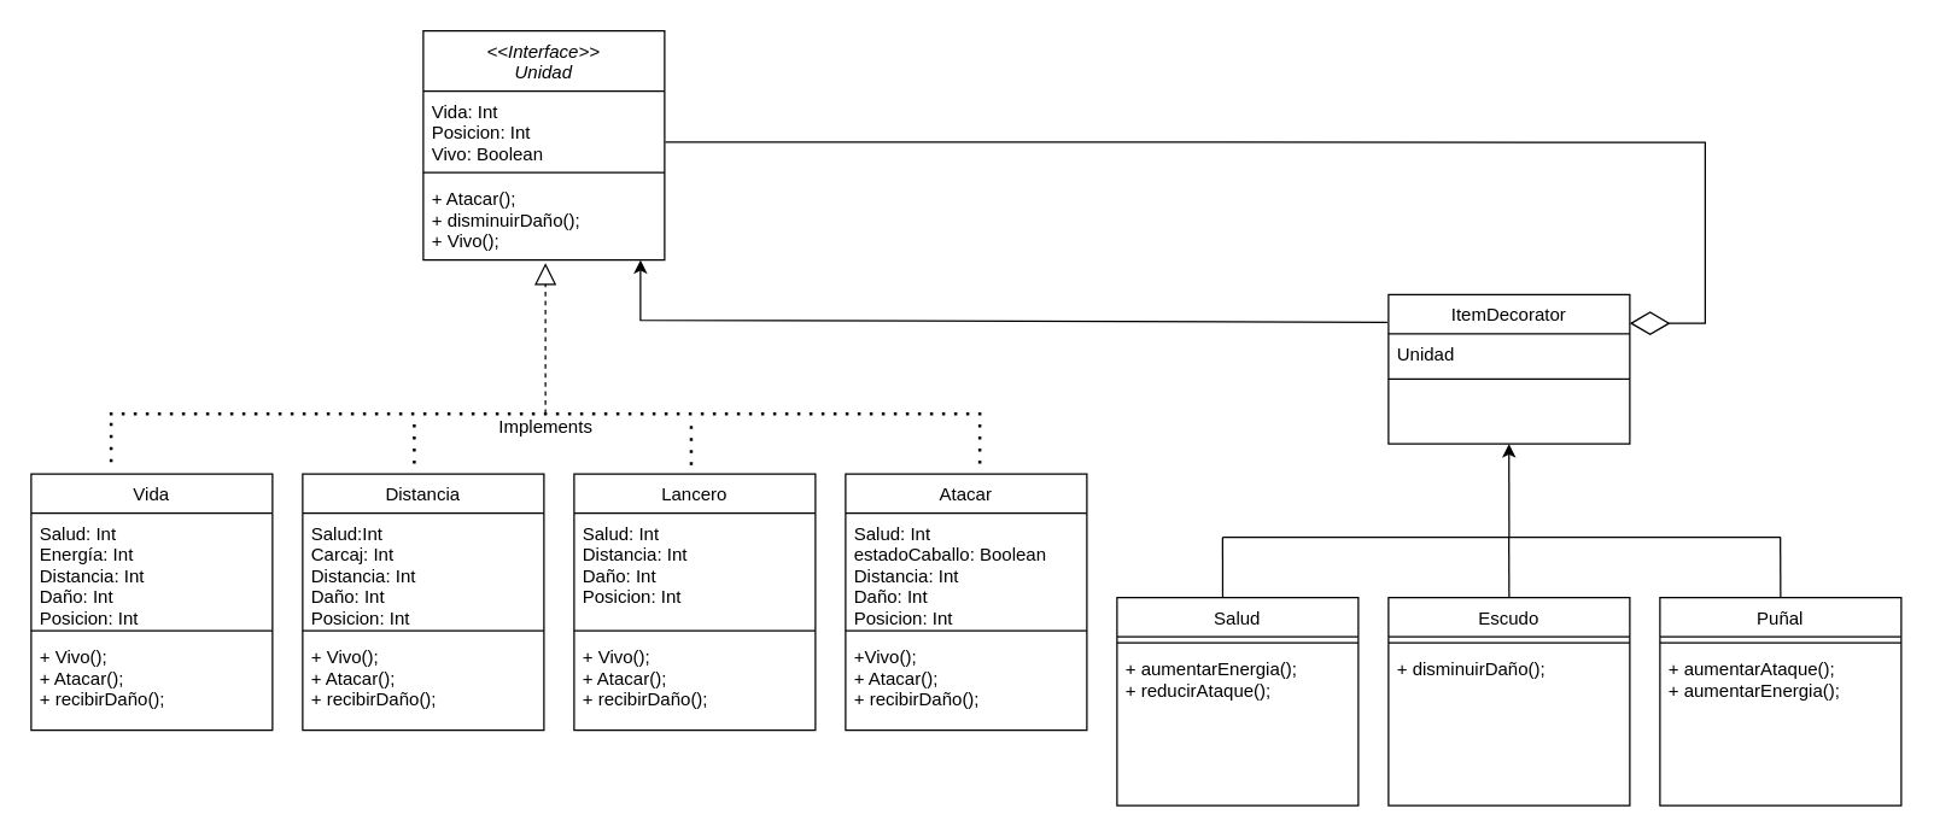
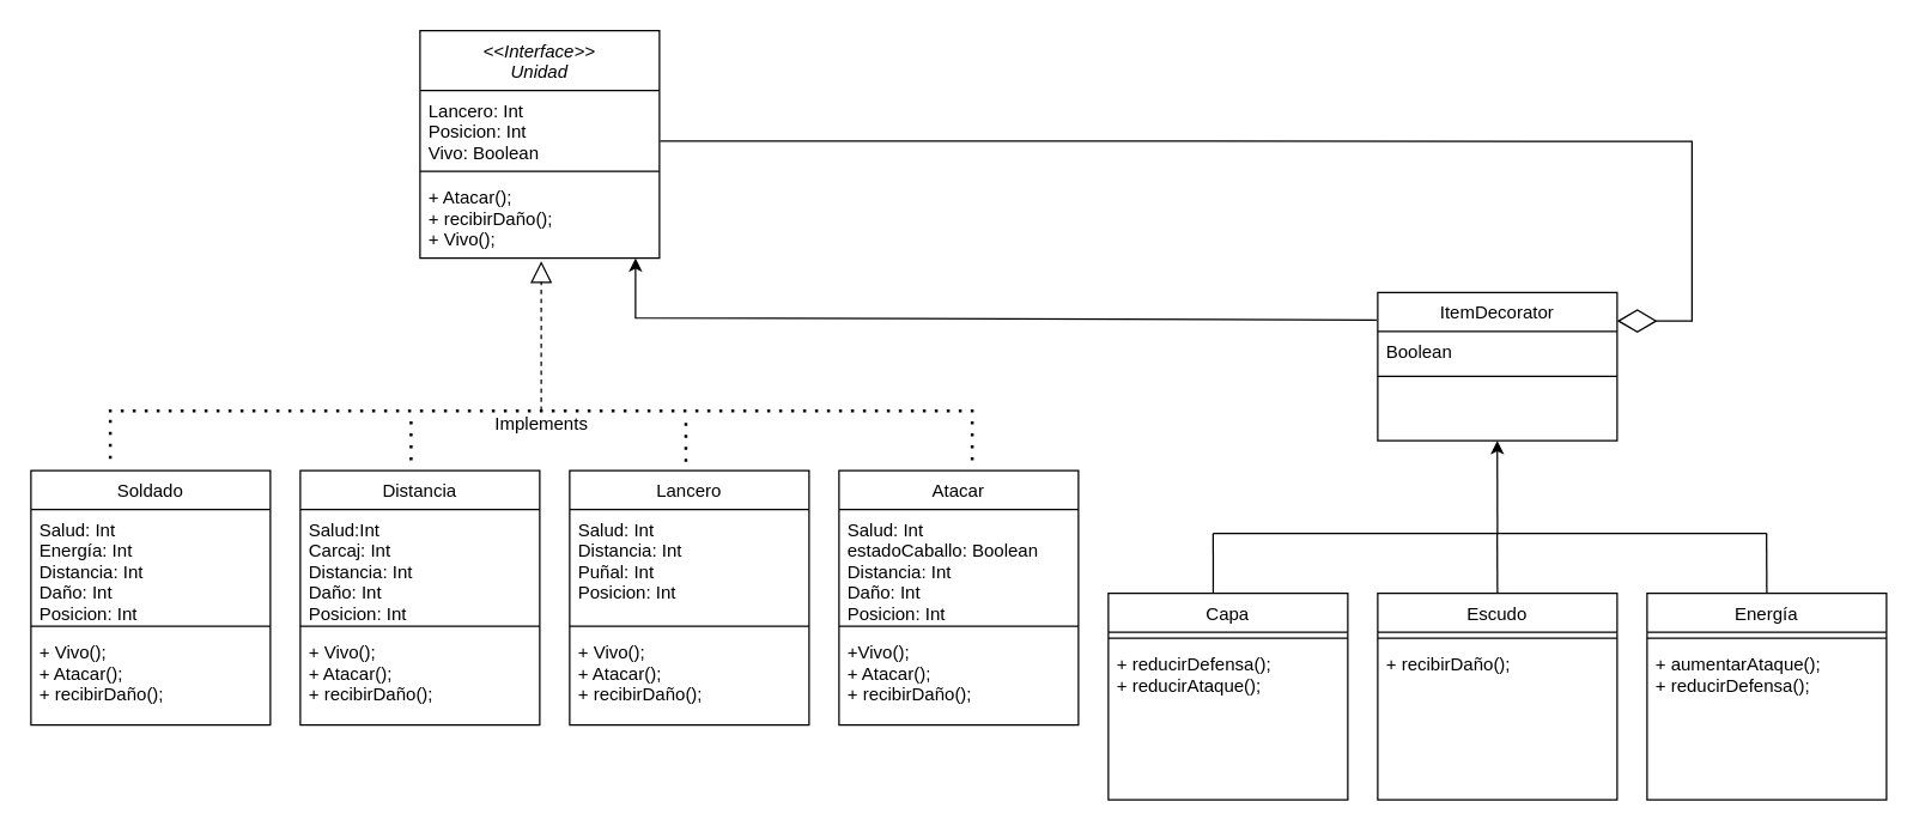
- <mxCell id="3" value="Vida: Int&#10;Posicion: Int&#10;Vivo: Boolean" style="text;align=left;verticalAlign=top;spacingLeft=4;spacingRight=4;overflow=hidden;rotatable=0;points=[[0,0.5],[1,0.5]];portConstraint=eastwest;" parent="2" vertex="1"><mxGeometry y="40" width="160" height="50" as="geometry" /></mxCell>
+ <mxCell id="3" value="Lancero: Int&#10;Posicion: Int&#10;Vivo: Boolean" style="text;align=left;verticalAlign=top;spacingLeft=4;spacingRight=4;overflow=hidden;rotatable=0;points=[[0,0.5],[1,0.5]];portConstraint=eastwest;" parent="2" vertex="1"><mxGeometry y="40" width="160" height="50" as="geometry" /></mxCell>
- <mxCell id="5" value="+ Atacar();&#10;+ disminuirDaño();&#10;+ Vivo();" style="text;align=left;verticalAlign=top;spacingLeft=4;spacingRight=4;overflow=hidden;rotatable=0;points=[[0,0.5],[1,0.5]];portConstraint=eastwest;" parent="2" vertex="1"><mxGeometry y="98" width="160" height="50" as="geometry" /></mxCell>
+ <mxCell id="5" value="+ Atacar();&#10;+ recibirDaño();&#10;+ Vivo();" style="text;align=left;verticalAlign=top;spacingLeft=4;spacingRight=4;overflow=hidden;rotatable=0;points=[[0,0.5],[1,0.5]];portConstraint=eastwest;" parent="2" vertex="1"><mxGeometry y="98" width="160" height="50" as="geometry" /></mxCell>
- <mxCell id="11" value="Unidad" style="text;align=left;verticalAlign=top;spacingLeft=4;spacingRight=4;overflow=hidden;rotatable=0;points=[[0,0.5],[1,0.5]];portConstraint=eastwest;" parent="10" vertex="1"><mxGeometry y="26" width="160" height="26" as="geometry" /></mxCell>
+ <mxCell id="11" value="Boolean" style="text;align=left;verticalAlign=top;spacingLeft=4;spacingRight=4;overflow=hidden;rotatable=0;points=[[0,0.5],[1,0.5]];portConstraint=eastwest;" parent="10" vertex="1"><mxGeometry y="26" width="160" height="26" as="geometry" /></mxCell>
- <mxCell id="6" value="Vida" style="swimlane;fontStyle=0;align=center;verticalAlign=top;childLayout=stackLayout;horizontal=1;startSize=26;horizontalStack=0;resizeParent=1;resizeLast=0;collapsible=1;marginBottom=0;rounded=0;shadow=0;strokeWidth=1;" parent="1" vertex="1"><mxGeometry x="20" y="314" width="160" height="170" as="geometry"><mxRectangle x="130" y="380" width="160" height="26" as="alternateBounds" /></mxGeometry></mxCell>
+ <mxCell id="6" value="Soldado" style="swimlane;fontStyle=0;align=center;verticalAlign=top;childLayout=stackLayout;horizontal=1;startSize=26;horizontalStack=0;resizeParent=1;resizeLast=0;collapsible=1;marginBottom=0;rounded=0;shadow=0;strokeWidth=1;" parent="1" vertex="1"><mxGeometry x="20" y="314" width="160" height="170" as="geometry"><mxRectangle x="130" y="380" width="160" height="26" as="alternateBounds" /></mxGeometry></mxCell>
- <mxCell id="18" value="Salud: Int&#10;Distancia: Int&#10;Daño: Int&#10;Posicion: Int" style="text;align=left;verticalAlign=top;spacingLeft=4;spacingRight=4;overflow=hidden;rotatable=0;points=[[0,0.5],[1,0.5]];portConstraint=eastwest;rounded=0;shadow=0;html=0;" vertex="1" parent="17"><mxGeometry y="26" width="160" height="74" as="geometry" /></mxCell>
+ <mxCell id="18" value="Salud: Int&#10;Distancia: Int&#10;Puñal: Int&#10;Posicion: Int" style="text;align=left;verticalAlign=top;spacingLeft=4;spacingRight=4;overflow=hidden;rotatable=0;points=[[0,0.5],[1,0.5]];portConstraint=eastwest;rounded=0;shadow=0;html=0;" vertex="1" parent="17"><mxGeometry y="26" width="160" height="74" as="geometry" /></mxCell>
- <mxCell id="34" value="Salud" style="swimlane;fontStyle=0;align=center;verticalAlign=top;childLayout=stackLayout;horizontal=1;startSize=26;horizontalStack=0;resizeParent=1;resizeLast=0;collapsible=1;marginBottom=0;rounded=0;shadow=0;strokeWidth=1;" vertex="1" parent="1"><mxGeometry x="740" y="396" width="160" height="138" as="geometry"><mxRectangle x="130" y="380" width="160" height="26" as="alternateBounds" /></mxGeometry></mxCell>
+ <mxCell id="34" value="Capa" style="swimlane;fontStyle=0;align=center;verticalAlign=top;childLayout=stackLayout;horizontal=1;startSize=26;horizontalStack=0;resizeParent=1;resizeLast=0;collapsible=1;marginBottom=0;rounded=0;shadow=0;strokeWidth=1;" vertex="1" parent="1"><mxGeometry x="740" y="396" width="160" height="138" as="geometry"><mxRectangle x="130" y="380" width="160" height="26" as="alternateBounds" /></mxGeometry></mxCell>
- <mxCell id="40" value="Puñal" style="swimlane;fontStyle=0;align=center;verticalAlign=top;childLayout=stackLayout;horizontal=1;startSize=26;horizontalStack=0;resizeParent=1;resizeLast=0;collapsible=1;marginBottom=0;rounded=0;shadow=0;strokeWidth=1;" vertex="1" parent="1"><mxGeometry x="1100" y="396" width="160" height="138" as="geometry"><mxRectangle x="130" y="380" width="160" height="26" as="alternateBounds" /></mxGeometry></mxCell>
+ <mxCell id="40" value="Energía" style="swimlane;fontStyle=0;align=center;verticalAlign=top;childLayout=stackLayout;horizontal=1;startSize=26;horizontalStack=0;resizeParent=1;resizeLast=0;collapsible=1;marginBottom=0;rounded=0;shadow=0;strokeWidth=1;" vertex="1" parent="1"><mxGeometry x="1100" y="396" width="160" height="138" as="geometry"><mxRectangle x="130" y="380" width="160" height="26" as="alternateBounds" /></mxGeometry></mxCell>
- <mxCell id="36" value="+ aumentarEnergia();&#10;+ reducirAtaque();" style="text;align=left;verticalAlign=top;spacingLeft=4;spacingRight=4;overflow=hidden;rotatable=0;points=[[0,0.5],[1,0.5]];portConstraint=eastwest;" vertex="1" parent="34"><mxGeometry y="34" width="160" height="46" as="geometry" /></mxCell>
+ <mxCell id="36" value="+ reducirDefensa();&#10;+ reducirAtaque();" style="text;align=left;verticalAlign=top;spacingLeft=4;spacingRight=4;overflow=hidden;rotatable=0;points=[[0,0.5],[1,0.5]];portConstraint=eastwest;" vertex="1" parent="34"><mxGeometry y="34" width="160" height="46" as="geometry" /></mxCell>
- <mxCell id="39" value="+ disminuirDaño();" style="text;align=left;verticalAlign=top;spacingLeft=4;spacingRight=4;overflow=hidden;rotatable=0;points=[[0,0.5],[1,0.5]];portConstraint=eastwest;" vertex="1" parent="37"><mxGeometry y="34" width="160" height="56" as="geometry" /></mxCell>
+ <mxCell id="39" value="+ recibirDaño();" style="text;align=left;verticalAlign=top;spacingLeft=4;spacingRight=4;overflow=hidden;rotatable=0;points=[[0,0.5],[1,0.5]];portConstraint=eastwest;" vertex="1" parent="37"><mxGeometry y="34" width="160" height="56" as="geometry" /></mxCell>
- <mxCell id="42" value="+ aumentarAtaque();&#10;+ aumentarEnergia();" style="text;align=left;verticalAlign=top;spacingLeft=4;spacingRight=4;overflow=hidden;rotatable=0;points=[[0,0.5],[1,0.5]];portConstraint=eastwest;" vertex="1" parent="40"><mxGeometry y="34" width="160" height="66" as="geometry" /></mxCell>
+ <mxCell id="42" value="+ aumentarAtaque();&#10;+ reducirDefensa();" style="text;align=left;verticalAlign=top;spacingLeft=4;spacingRight=4;overflow=hidden;rotatable=0;points=[[0,0.5],[1,0.5]];portConstraint=eastwest;" vertex="1" parent="40"><mxGeometry y="34" width="160" height="66" as="geometry" /></mxCell>
